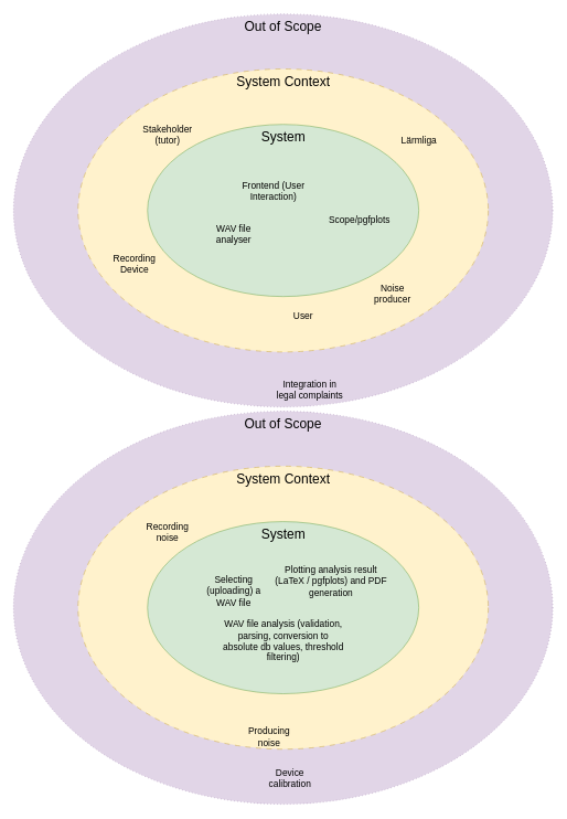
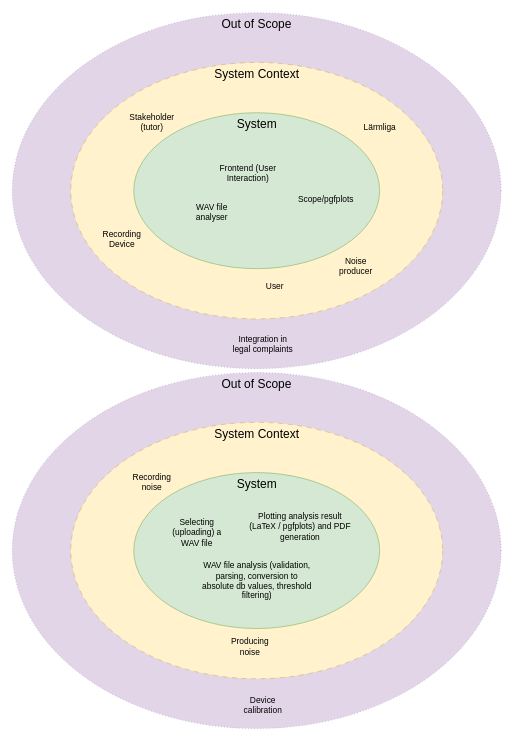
- <mxCell id="11" value="Integration in legal complaints" style="text;html=1;align=center;verticalAlign=middle;whiteSpace=wrap;rounded=0;fontSize=14;" parent="1" vertex="1"><mxGeometry x="412.5" y="571.87" width="110" height="30" as="geometry" /></mxCell>
+ <mxCell id="11" value="Integration in legal complaints" style="text;html=1;align=center;verticalAlign=middle;whiteSpace=wrap;rounded=0;fontSize=14;" parent="1" vertex="1"><mxGeometry x="382.5" y="556.87" width="110" height="30" as="geometry" /></mxCell>
- <mxCell id="17" value="Selecting (uploading) a WAV file" style="text;html=1;align=center;verticalAlign=middle;whiteSpace=wrap;rounded=0;fontSize=14;" vertex="1" parent="1"><mxGeometry x="297.5" y="865" width="110" height="53.13" as="geometry" /></mxCell>
+ <mxCell id="17" value="Selecting (uploading) a WAV file" style="text;html=1;align=center;verticalAlign=middle;whiteSpace=wrap;rounded=0;fontSize=14;" vertex="1" parent="1"><mxGeometry x="272.5" y="860" width="110" height="53.13" as="geometry" /></mxCell>
- <mxCell id="21" value="Producing noise" style="text;html=1;align=center;verticalAlign=middle;whiteSpace=wrap;rounded=0;fontSize=14;" vertex="1" parent="1"><mxGeometry x="377.5" y="1101.87" width="56.5" height="20" as="geometry" /></mxCell>
+ <mxCell id="21" value="Producing noise" style="text;html=1;align=center;verticalAlign=middle;whiteSpace=wrap;rounded=0;fontSize=14;" vertex="1" parent="1"><mxGeometry x="387.5" y="1066.87" width="56.5" height="20" as="geometry" /></mxCell>
